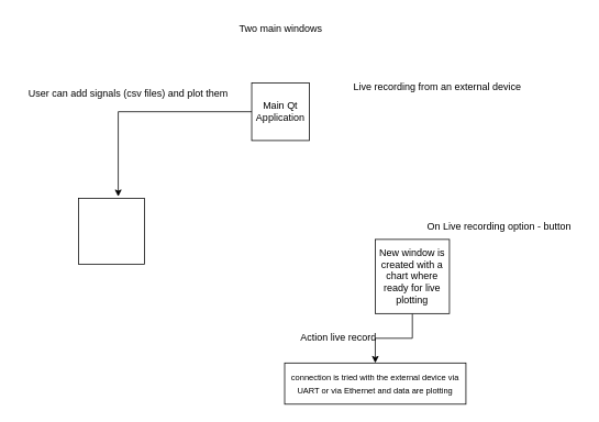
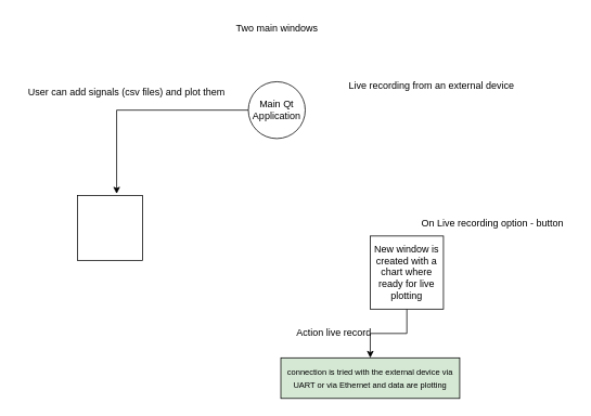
- <mxCell id="3" value="Main Qt Application" style="whiteSpace=wrap;html=1;aspect=fixed;" vertex="1" parent="1"><mxGeometry x="305" y="100" width="70" height="70" as="geometry" /></mxCell>
+ <mxCell id="3" value="Main Qt Application" style="ellipse;whiteSpace=wrap;html=1;aspect=fixed;" vertex="1" parent="1"><mxGeometry x="305" y="100" width="70" height="70" as="geometry" /></mxCell>
- <mxCell id="11" value="&lt;font style=&quot;font-size: 10px;&quot;&gt;connection is tried with the external device via UART or via Ethernet and data are plotting&lt;/font&gt;" style="whiteSpace=wrap;html=1;shadow=0;" vertex="1" parent="1"><mxGeometry x="345" y="440" width="220" height="50" as="geometry" /></mxCell>
+ <mxCell id="11" value="&lt;font style=&quot;font-size: 10px;&quot;&gt;connection is tried with the external device via UART or via Ethernet and data are plotting&lt;/font&gt;" style="whiteSpace=wrap;html=1;shadow=0;fillColor=#d5e8d4;" vertex="1" parent="1"><mxGeometry x="345" y="440" width="220" height="50" as="geometry" /></mxCell>
